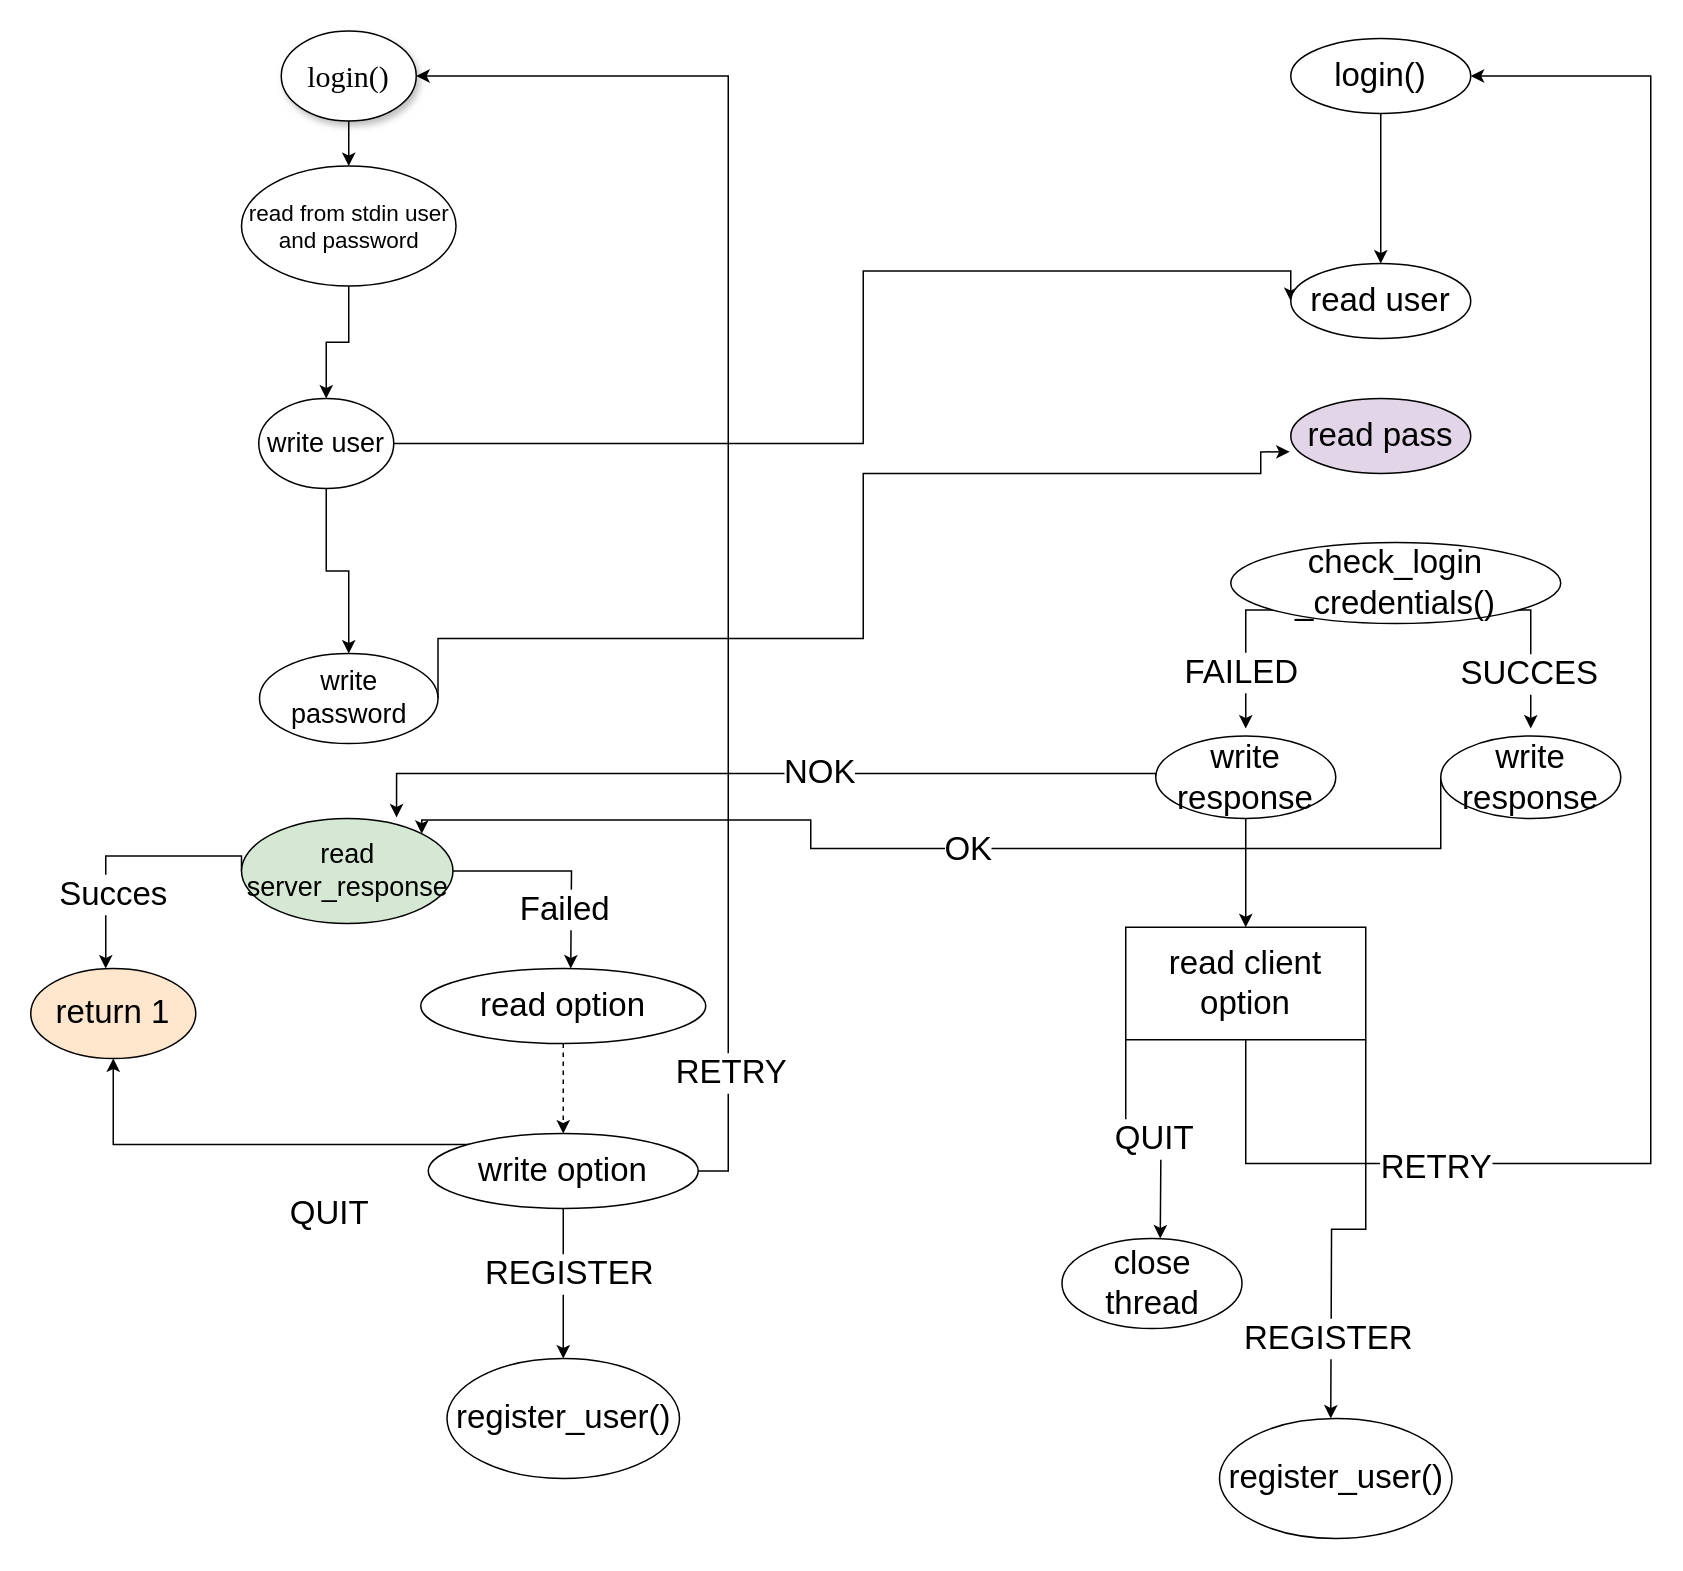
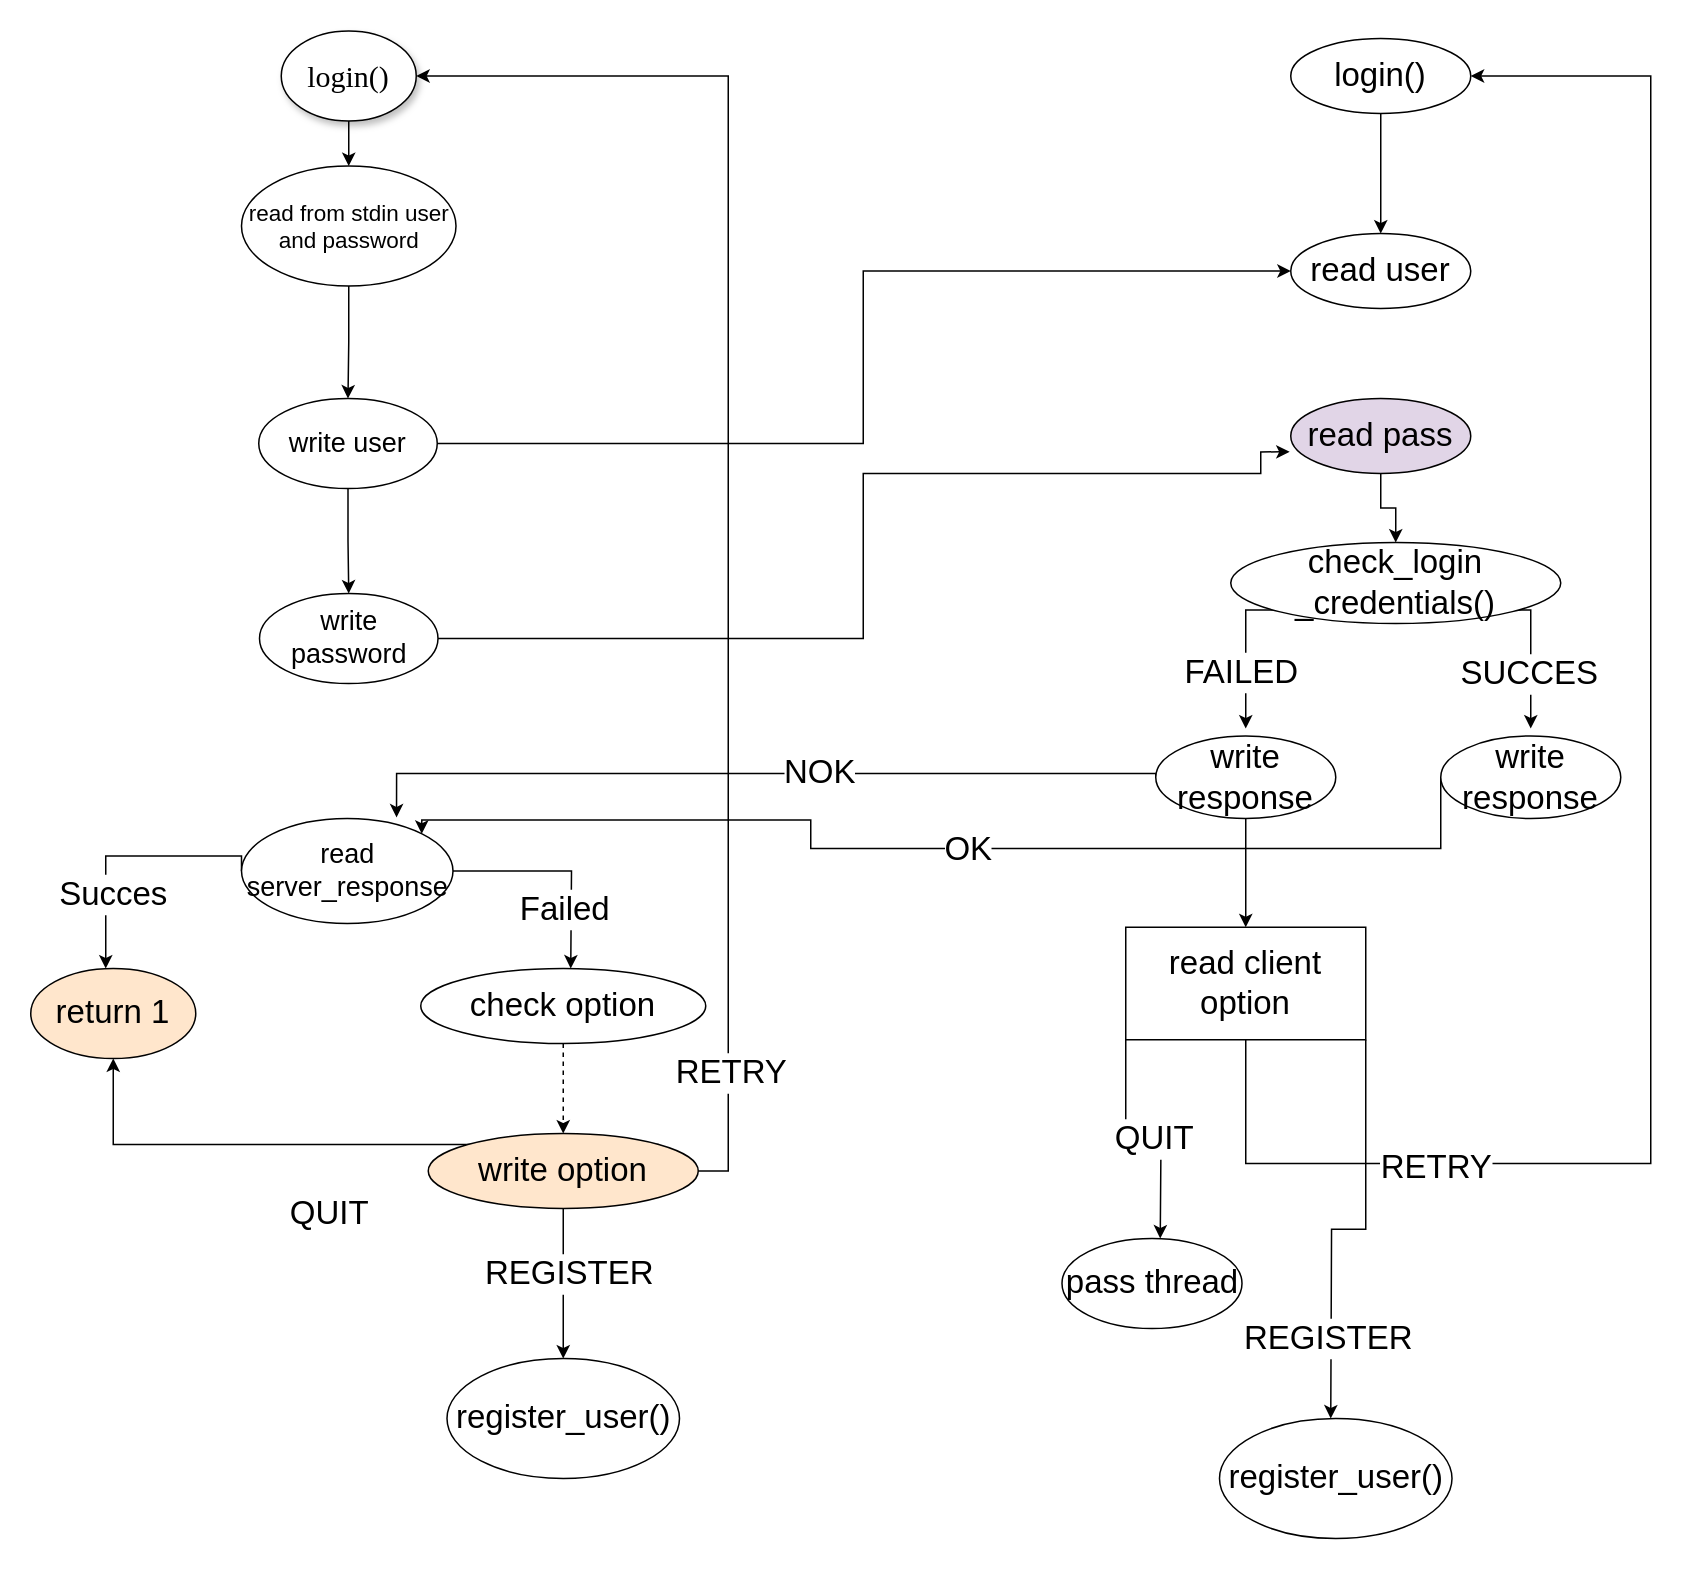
- <mxCell id="27" value="read user" style="ellipse;whiteSpace=wrap;html=1;fontSize=22;" parent="1" vertex="1"><mxGeometry x="860" y="175" width="120" height="50" as="geometry" /></mxCell>
+ <mxCell id="27" value="read user" style="ellipse;whiteSpace=wrap;html=1;fontSize=22;" parent="1" vertex="1"><mxGeometry x="860" y="155" width="120" height="50" as="geometry" /></mxCell>
- <mxCell id="8" value="&lt;font style=&quot;font-size: 18px&quot;&gt;write user&lt;/font&gt;" style="ellipse;whiteSpace=wrap;html=1;" parent="1" vertex="1"><mxGeometry x="172" y="265" width="90" height="60" as="geometry" /></mxCell>
+ <mxCell id="8" value="&lt;font style=&quot;font-size: 18px&quot;&gt;write user&lt;/font&gt;" style="ellipse;whiteSpace=wrap;html=1;" parent="1" vertex="1"><mxGeometry x="172" y="265" width="119" height="60" as="geometry" /></mxCell>
+ <mxCell id="28" value="" style="edgeStyle=orthogonalEdgeStyle;rounded=0;orthogonalLoop=1;jettySize=auto;html=1;fontSize=22;" parent="1" source="29" target="32" edge="1"><mxGeometry relative="1" as="geometry" /></mxCell>
- <mxCell id="10" value="&lt;span style=&quot;font-size: 18px&quot;&gt;write password&lt;br&gt;&lt;/span&gt;" style="ellipse;whiteSpace=wrap;html=1;" parent="1" vertex="1"><mxGeometry x="172.5" y="435" width="119" height="60" as="geometry" /></mxCell>
+ <mxCell id="10" value="&lt;span style=&quot;font-size: 18px&quot;&gt;write password&lt;br&gt;&lt;/span&gt;" style="ellipse;whiteSpace=wrap;html=1;" parent="1" vertex="1"><mxGeometry x="172.5" y="395" width="119" height="60" as="geometry" /></mxCell>
- <mxCell id="15" value="&lt;span style=&quot;font-size: 18px&quot;&gt;read server_response&lt;br&gt;&lt;/span&gt;" style="ellipse;whiteSpace=wrap;html=1;fillColor=#d5e8d4;" parent="1" vertex="1"><mxGeometry x="160.5" y="545" width="141" height="70" as="geometry" /></mxCell>
+ <mxCell id="15" value="&lt;span style=&quot;font-size: 18px&quot;&gt;read server_response&lt;br&gt;&lt;/span&gt;" style="ellipse;whiteSpace=wrap;html=1;" parent="1" vertex="1"><mxGeometry x="160.5" y="545" width="141" height="70" as="geometry" /></mxCell>
- <mxCell id="18" value="read option" style="ellipse;whiteSpace=wrap;html=1;fontSize=22;" parent="1" vertex="1"><mxGeometry x="280" y="645" width="190" height="50" as="geometry" /></mxCell>
+ <mxCell id="18" value="check option" style="ellipse;whiteSpace=wrap;html=1;fontSize=22;" parent="1" vertex="1"><mxGeometry x="280" y="645" width="190" height="50" as="geometry" /></mxCell>
- <mxCell id="22" value="write option" style="ellipse;whiteSpace=wrap;html=1;fontSize=22;" parent="1" vertex="1"><mxGeometry x="285" y="755" width="180" height="50" as="geometry" /></mxCell>
+ <mxCell id="22" value="write option" style="ellipse;whiteSpace=wrap;html=1;fontSize=22;fillColor=#ffe6cc;" parent="1" vertex="1"><mxGeometry x="285" y="755" width="180" height="50" as="geometry" /></mxCell>
- <mxCell id="48" value="close thread" style="ellipse;whiteSpace=wrap;html=1;fontSize=22;" parent="1" vertex="1"><mxGeometry x="707.5" y="825" width="120" height="60" as="geometry" /></mxCell>
+ <mxCell id="48" value="pass thread" style="ellipse;whiteSpace=wrap;html=1;fontSize=22;" parent="1" vertex="1"><mxGeometry x="707.5" y="825" width="120" height="60" as="geometry" /></mxCell>
